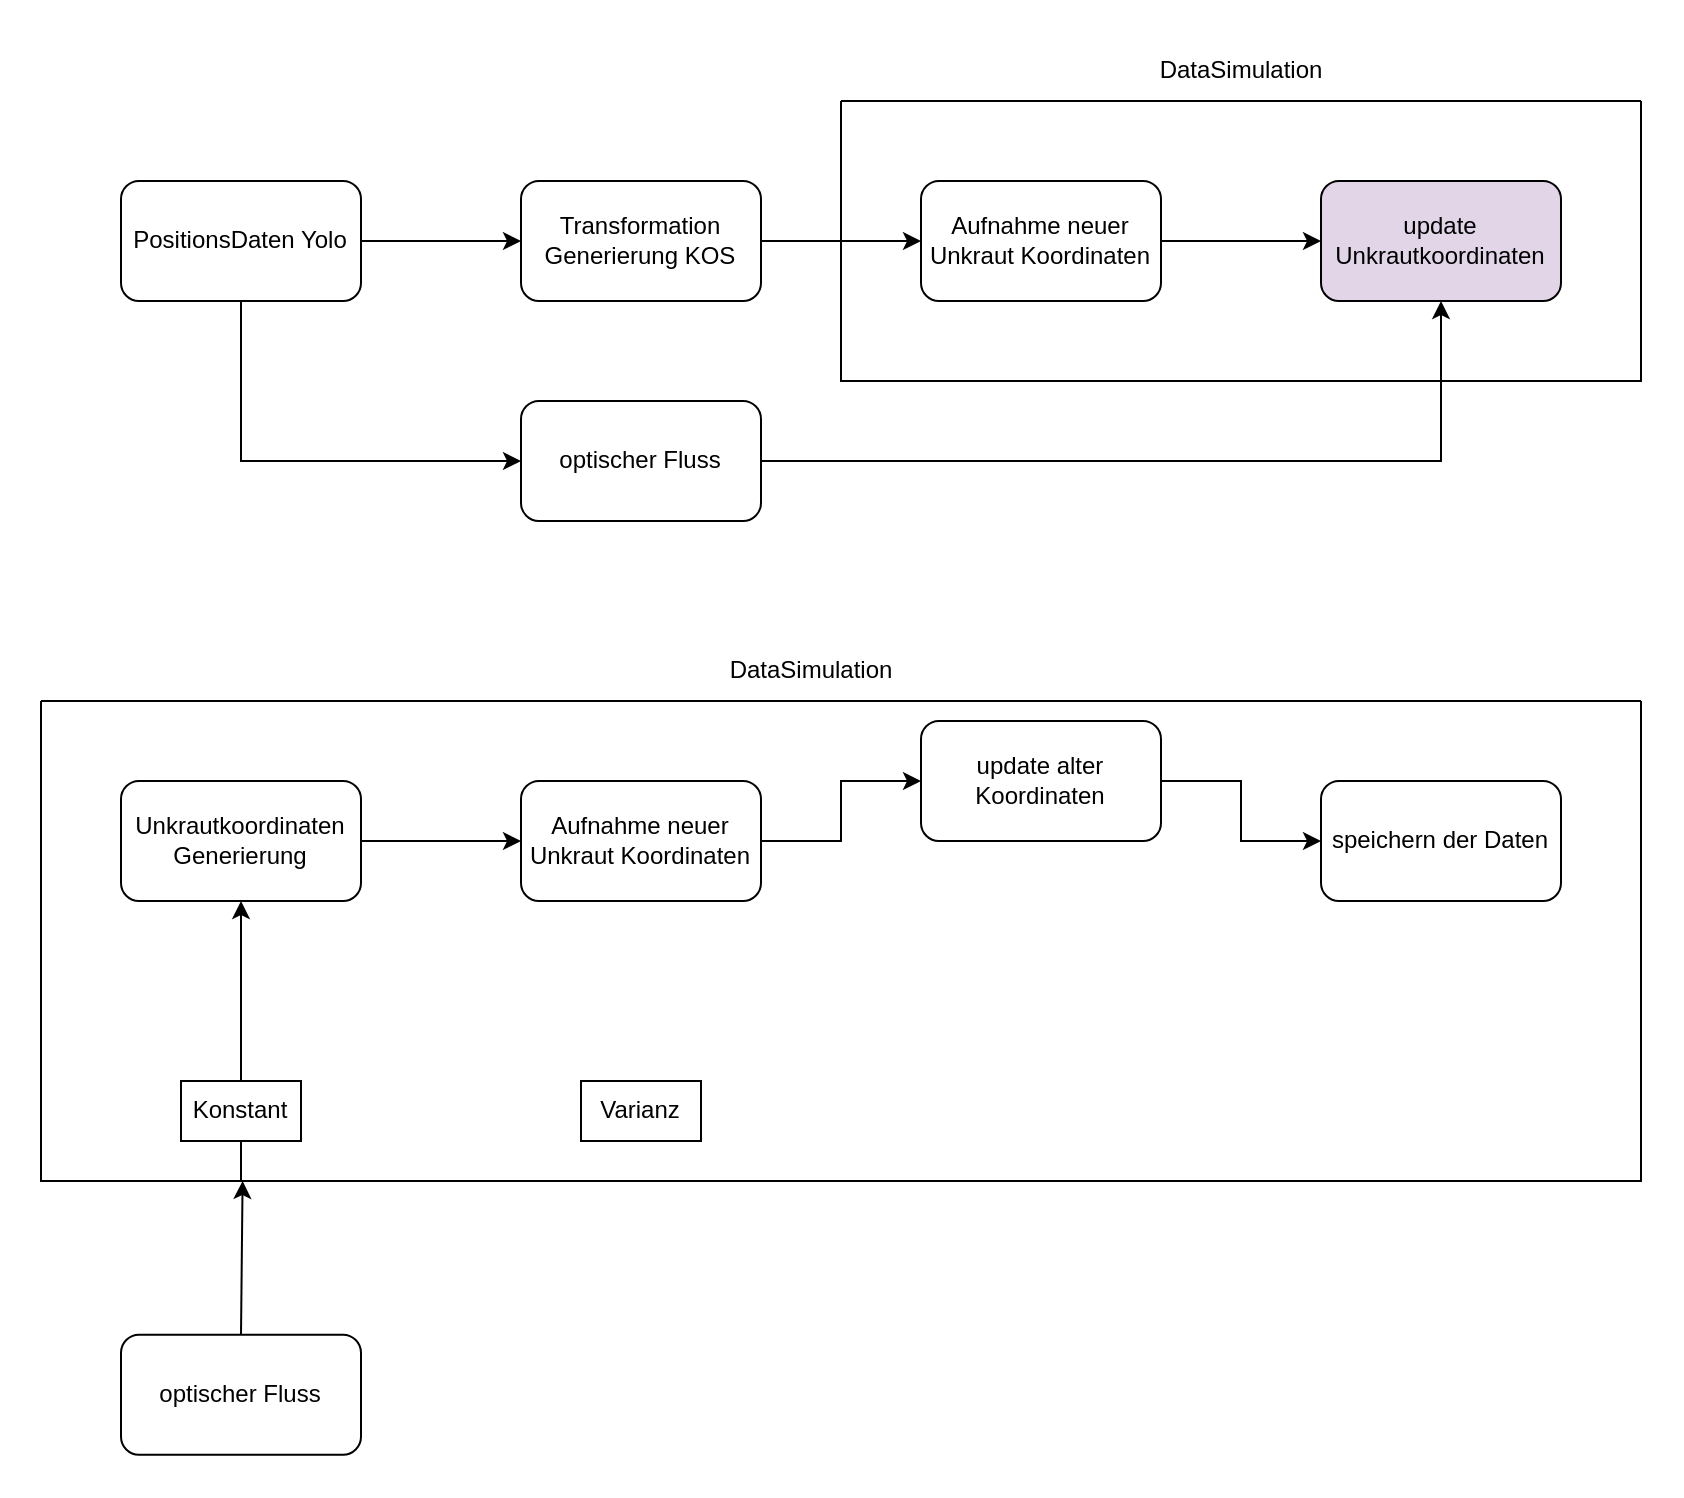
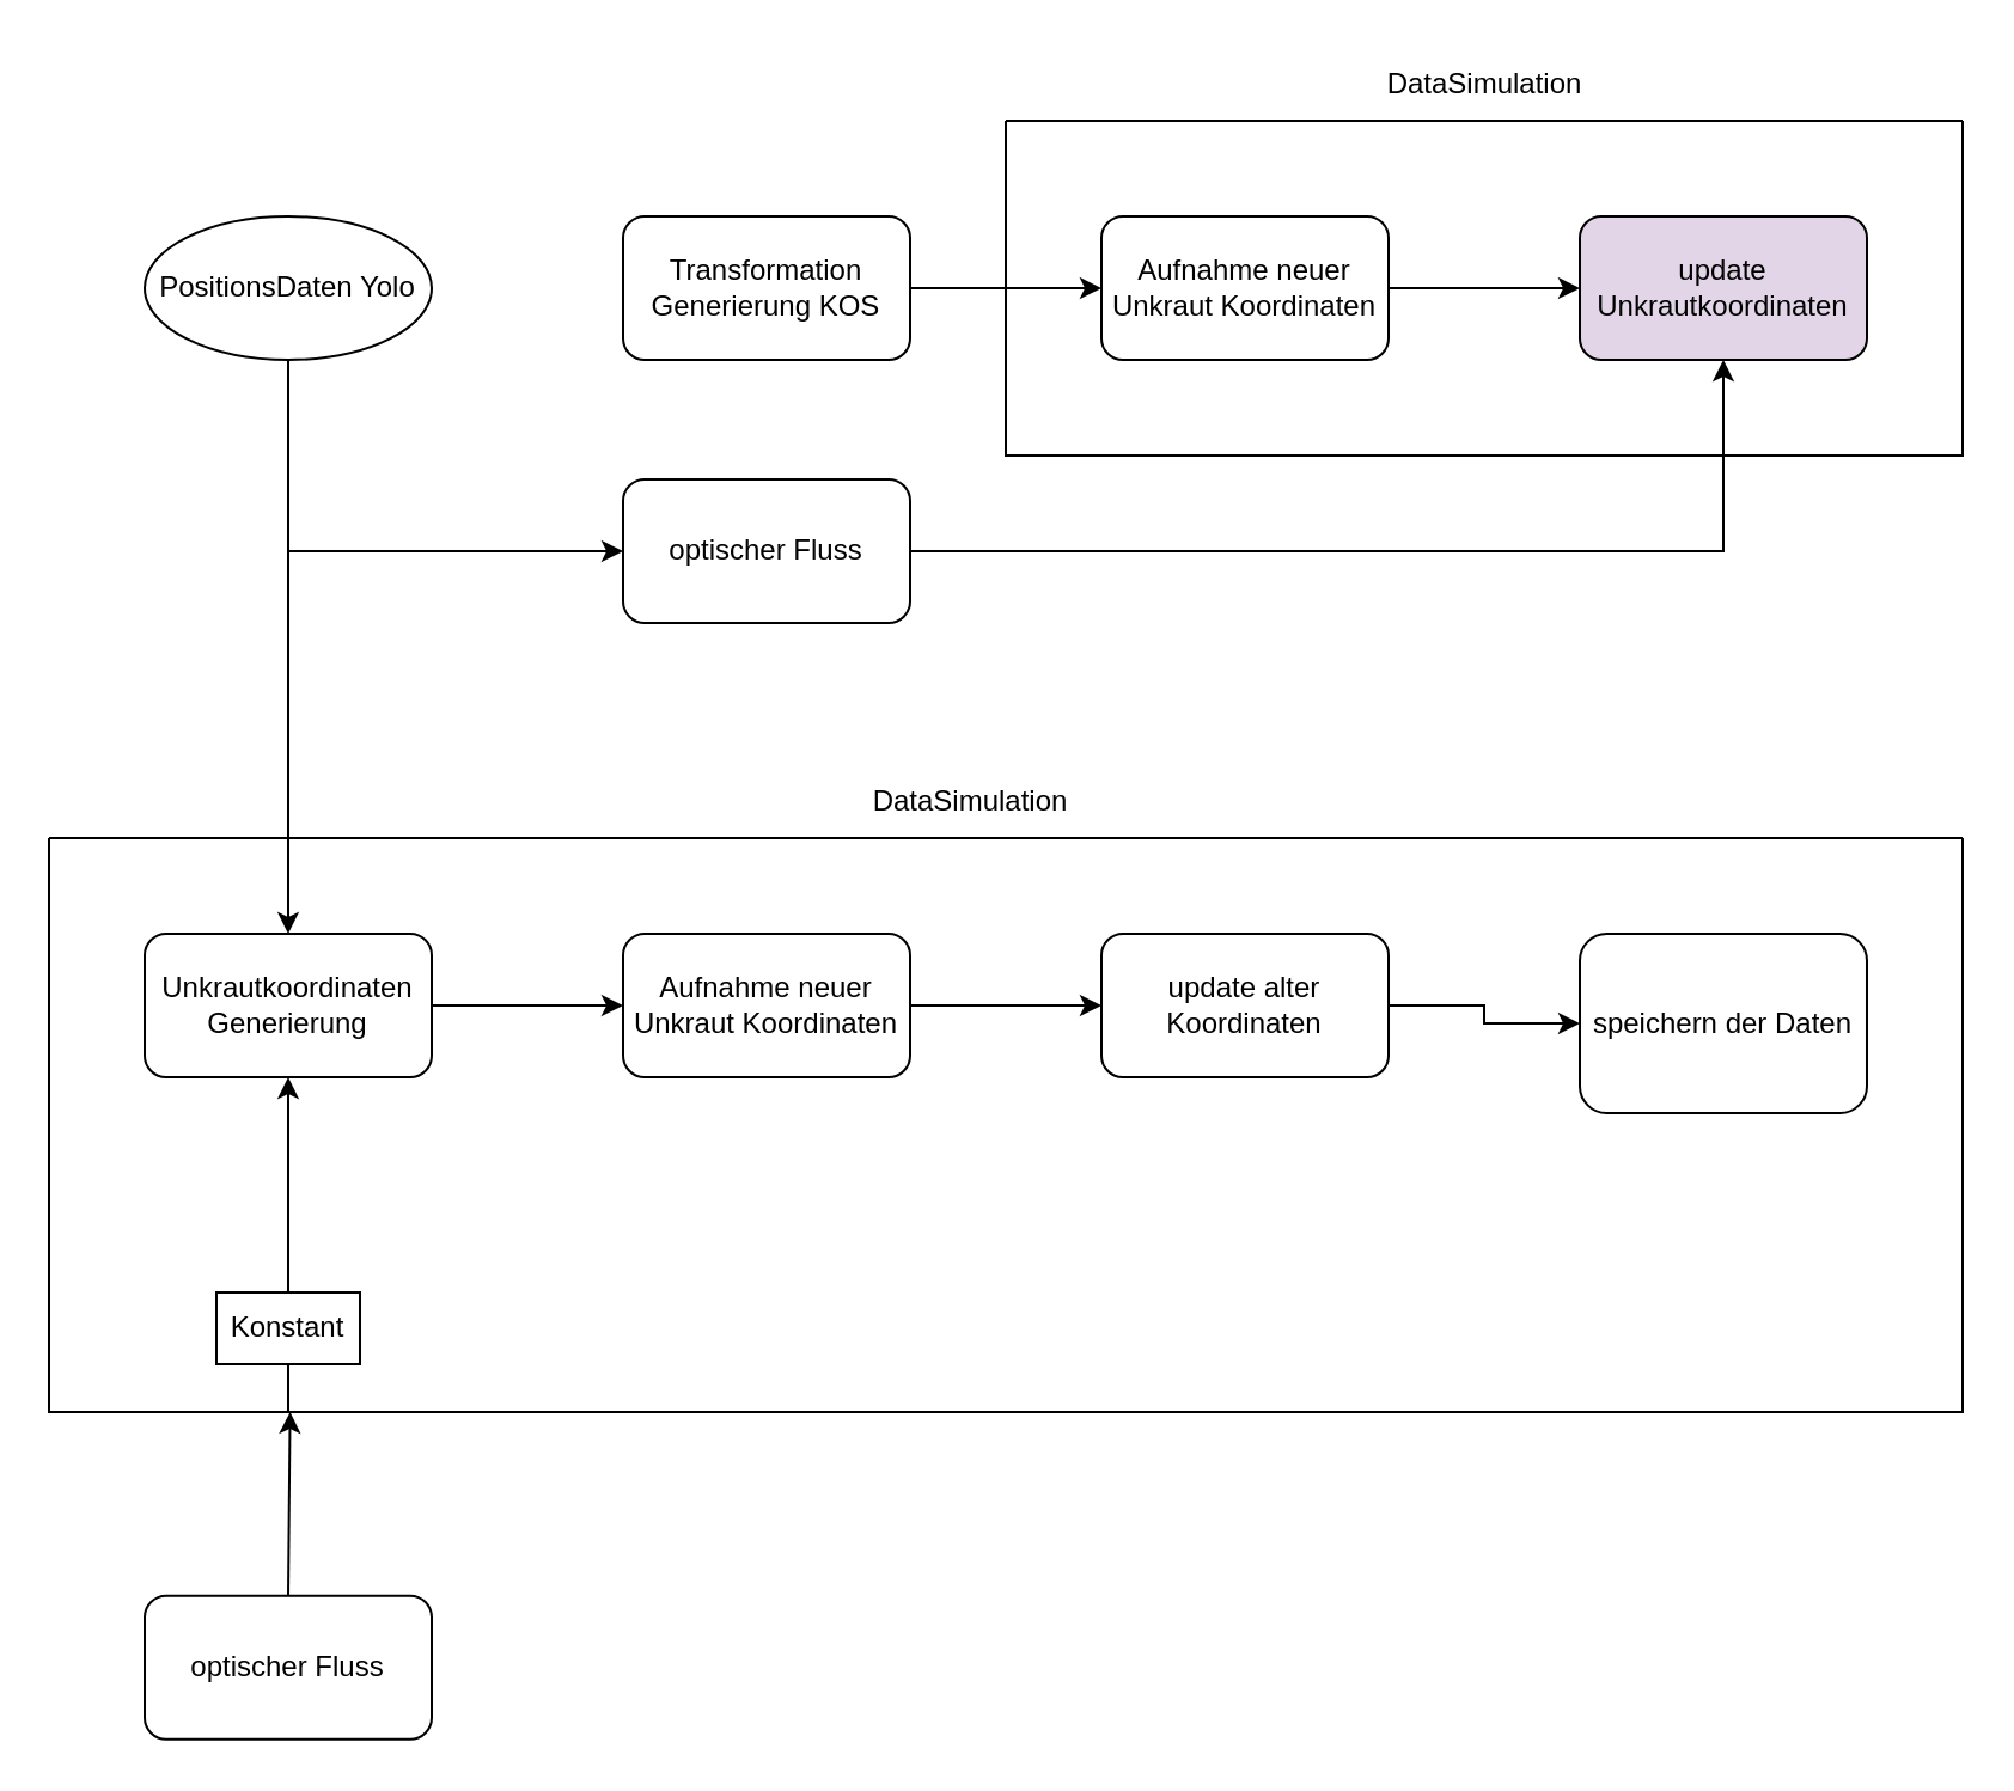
- <mxCell id="3" value="PositionsDaten Yolo" style="rounded=1;whiteSpace=wrap;html=1;" vertex="1" parent="1"><mxGeometry x="60" y="90" width="120" height="60" as="geometry" /></mxCell>
+ <mxCell id="3" value="PositionsDaten Yolo" style="ellipse;whiteSpace=wrap;html=1;" vertex="1" parent="1"><mxGeometry x="60" y="90" width="120" height="60" as="geometry" /></mxCell>
- <mxCell id="2" value="" style="edgeStyle=orthogonalEdgeStyle;rounded=0;orthogonalLoop=1;jettySize=auto;html=1;" edge="1" parent="1" source="3" target="5"><mxGeometry relative="1" as="geometry" /></mxCell>
+ <mxCell id="2" value="" style="edgeStyle=orthogonalEdgeStyle;rounded=0;orthogonalLoop=1;jettySize=auto;html=1;" edge="1" parent="1" source="3" target="16"><mxGeometry relative="1" as="geometry" /></mxCell>
- <mxCell id="23" value="update alter Koordinaten" style="whiteSpace=wrap;html=1;rounded=1;" vertex="1" parent="14"><mxGeometry x="440" y="10" width="120" height="60" as="geometry" /></mxCell>
+ <mxCell id="23" value="update alter Koordinaten" style="whiteSpace=wrap;html=1;rounded=1;" vertex="1" parent="14"><mxGeometry x="440" y="40" width="120" height="60" as="geometry" /></mxCell>
- <mxCell id="24" value="speichern der Daten" style="whiteSpace=wrap;html=1;rounded=1;" vertex="1" parent="14"><mxGeometry x="640" y="40" width="120" height="60" as="geometry" /></mxCell>
+ <mxCell id="24" value="speichern der Daten" style="whiteSpace=wrap;html=1;rounded=1;" vertex="1" parent="14"><mxGeometry x="640" y="40" width="120" height="75" as="geometry" /></mxCell>
- <mxCell id="25" value="Varianz" style="rounded=0;whiteSpace=wrap;html=1;" vertex="1" parent="14"><mxGeometry x="270" y="190" width="60" height="30" as="geometry" /></mxCell>
